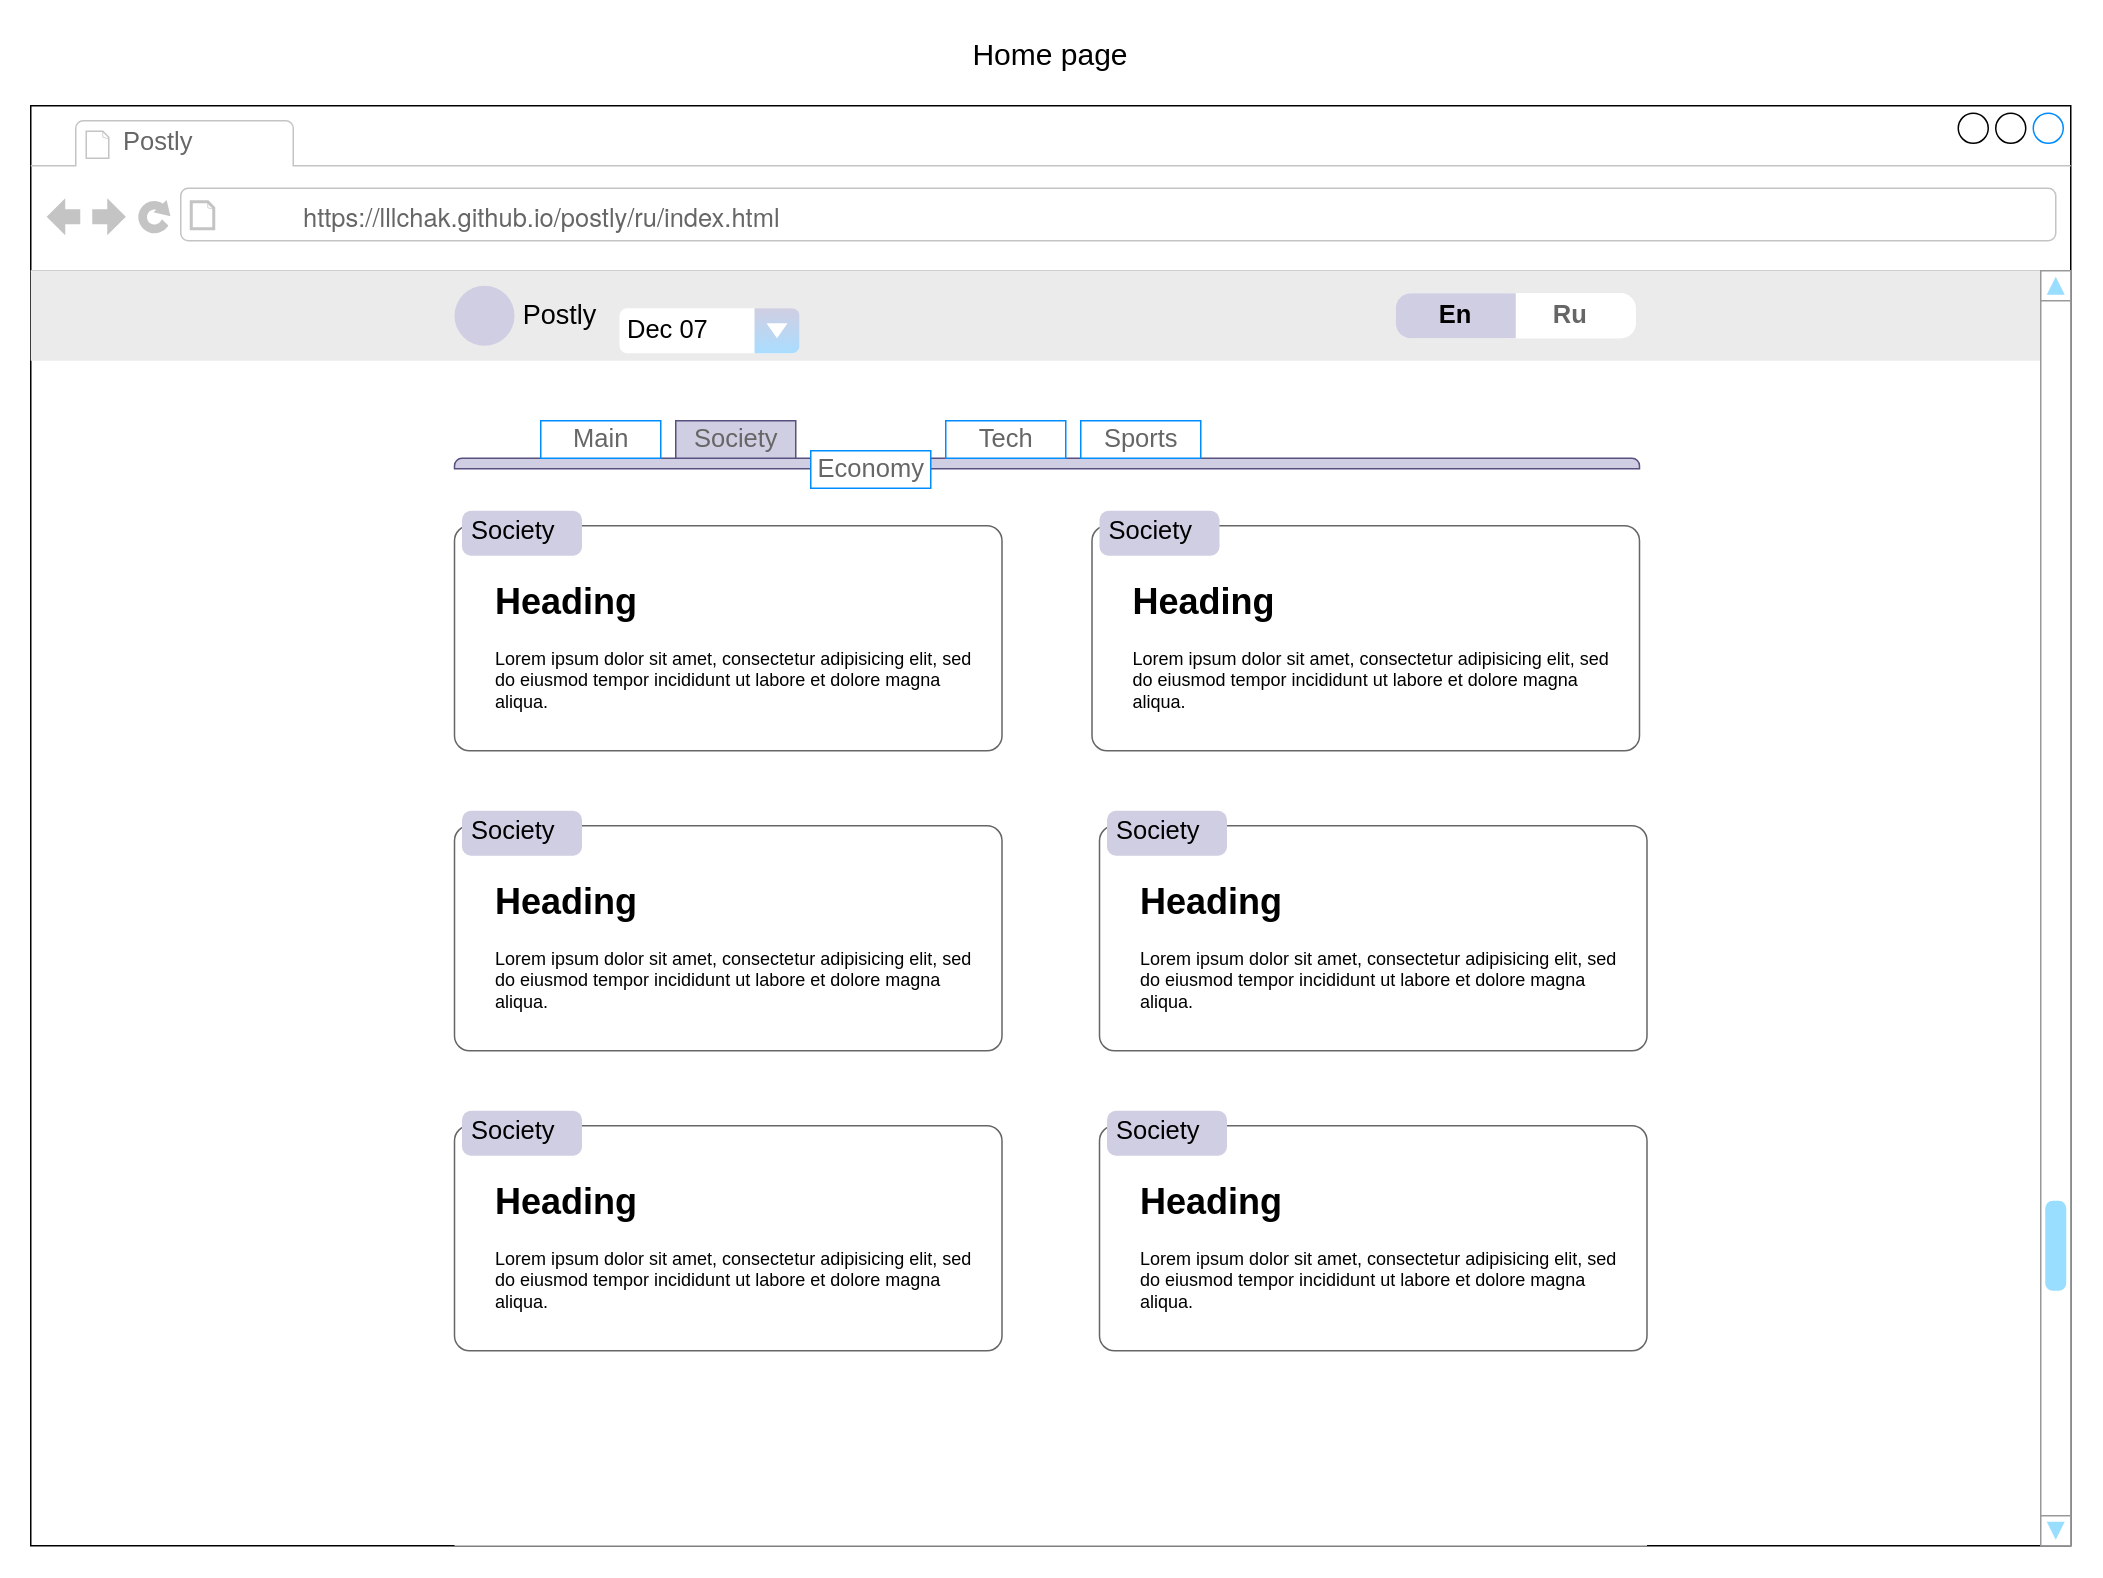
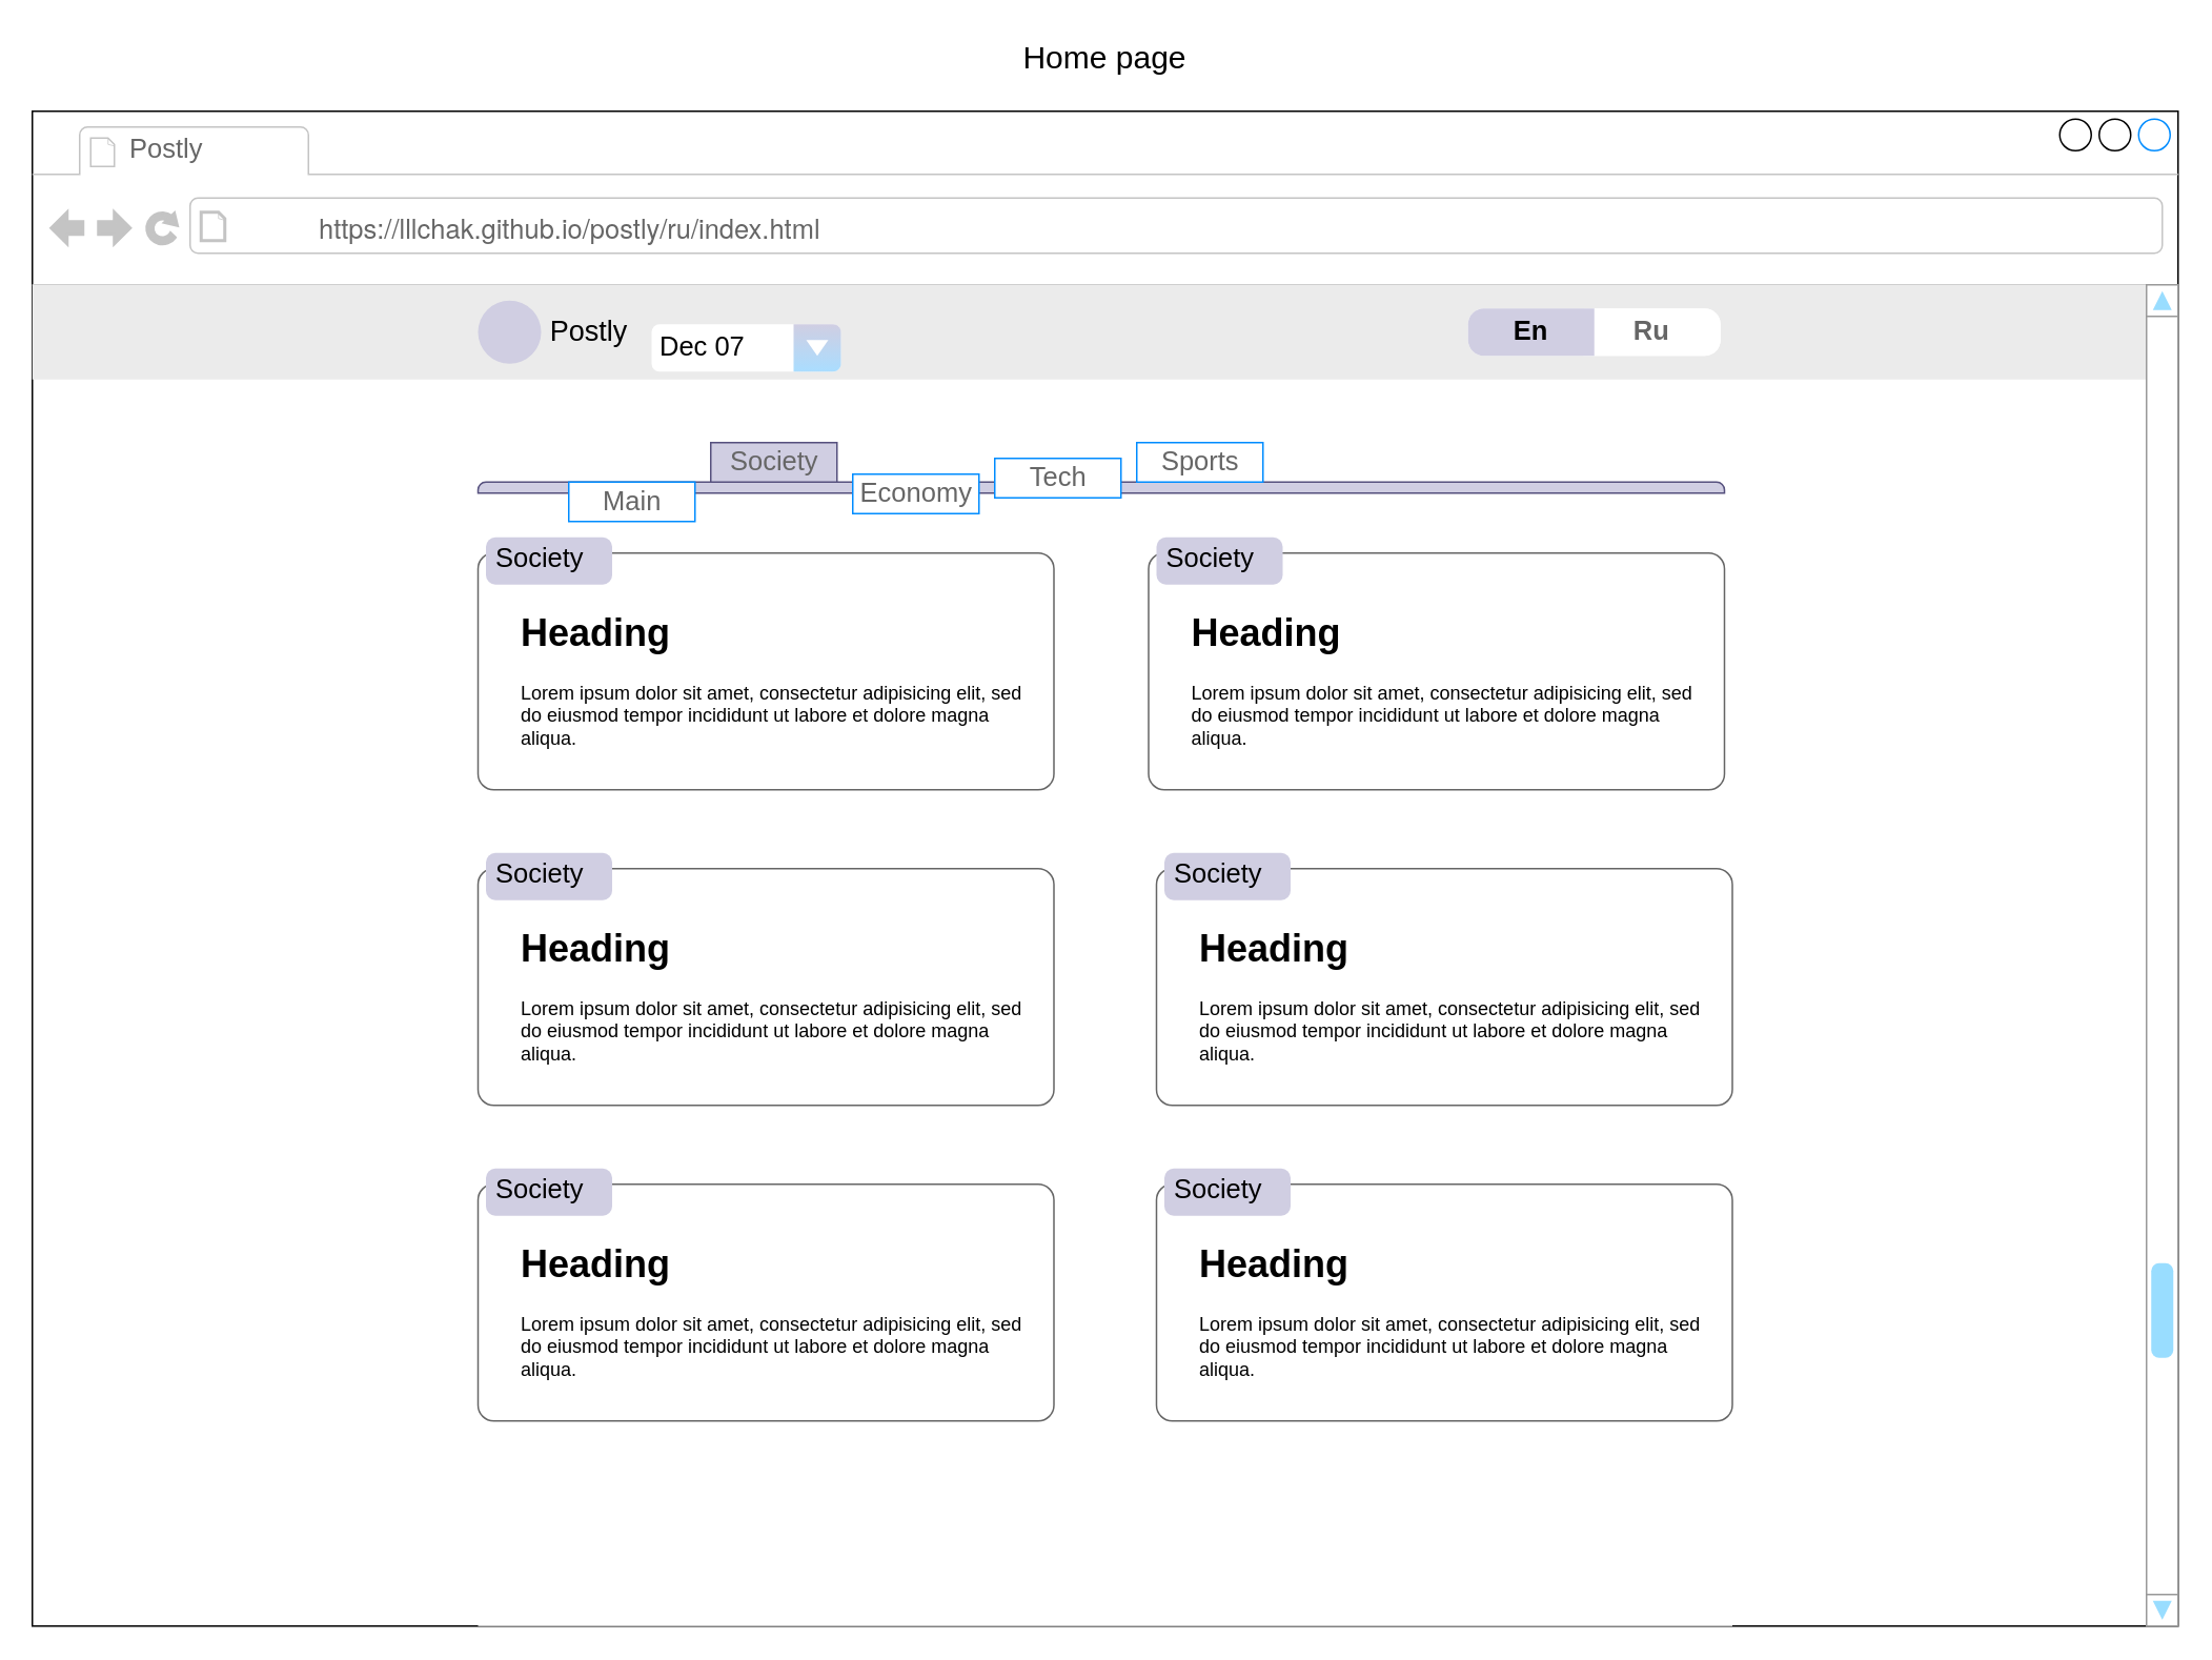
- <mxCell id="30" value="Main" style="strokeWidth=1;shadow=0;dashed=0;align=center;html=1;shape=mxgraph.mockup.containers.rrect;rSize=0;fontSize=17;fontColor=#666666;strokeColor=#008cff;fillColor=#ffffff;" vertex="1" parent="2"><mxGeometry x="340" y="210.0" width="80" height="25" as="geometry" /></mxCell>
+ <mxCell id="30" value="Main" style="strokeWidth=1;shadow=0;dashed=0;align=center;html=1;shape=mxgraph.mockup.containers.rrect;rSize=0;fontSize=17;fontColor=#666666;strokeColor=#008cff;fillColor=#ffffff;" vertex="1" parent="2"><mxGeometry x="340" y="235" width="80" height="25" as="geometry" /></mxCell>
- <mxCell id="32" value="Tech" style="strokeWidth=1;shadow=0;dashed=0;align=center;html=1;shape=mxgraph.mockup.containers.rrect;rSize=0;fontSize=17;fontColor=#666666;strokeColor=#008cff;fillColor=#ffffff;" vertex="1" parent="2"><mxGeometry x="610" y="210.0" width="80" height="25" as="geometry" /></mxCell>
+ <mxCell id="32" value="Tech" style="strokeWidth=1;shadow=0;dashed=0;align=center;html=1;shape=mxgraph.mockup.containers.rrect;rSize=0;fontSize=17;fontColor=#666666;strokeColor=#008cff;fillColor=#ffffff;" vertex="1" parent="2"><mxGeometry x="610" y="220" width="80" height="25" as="geometry" /></mxCell>
